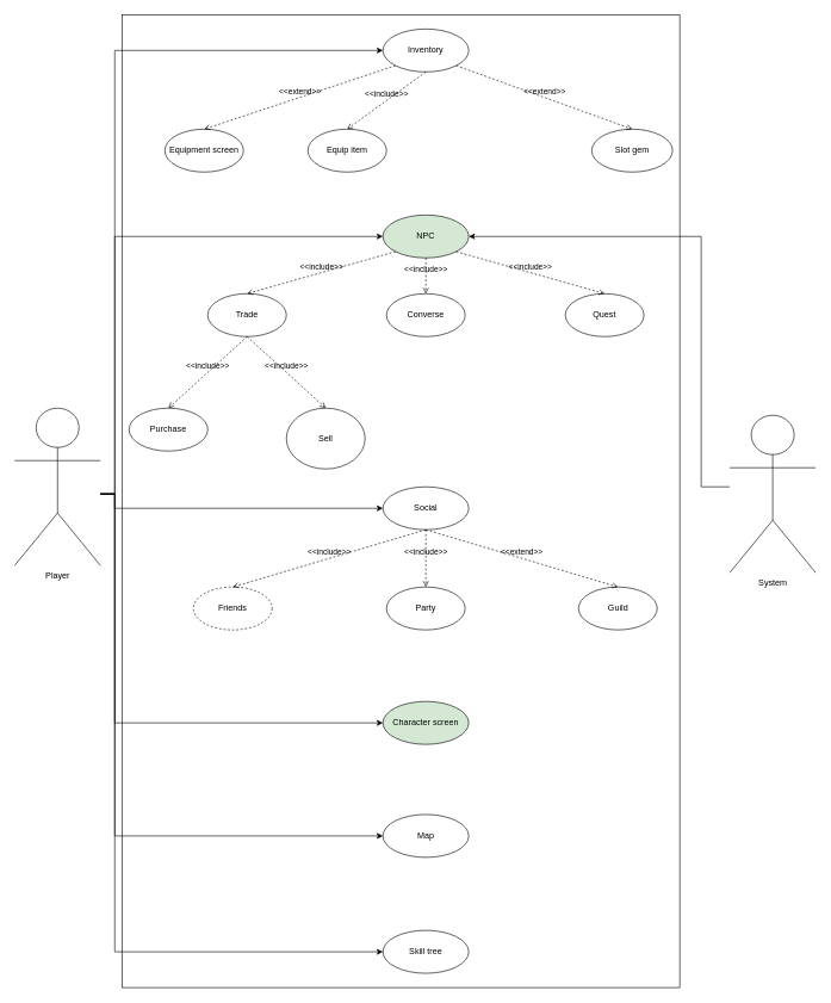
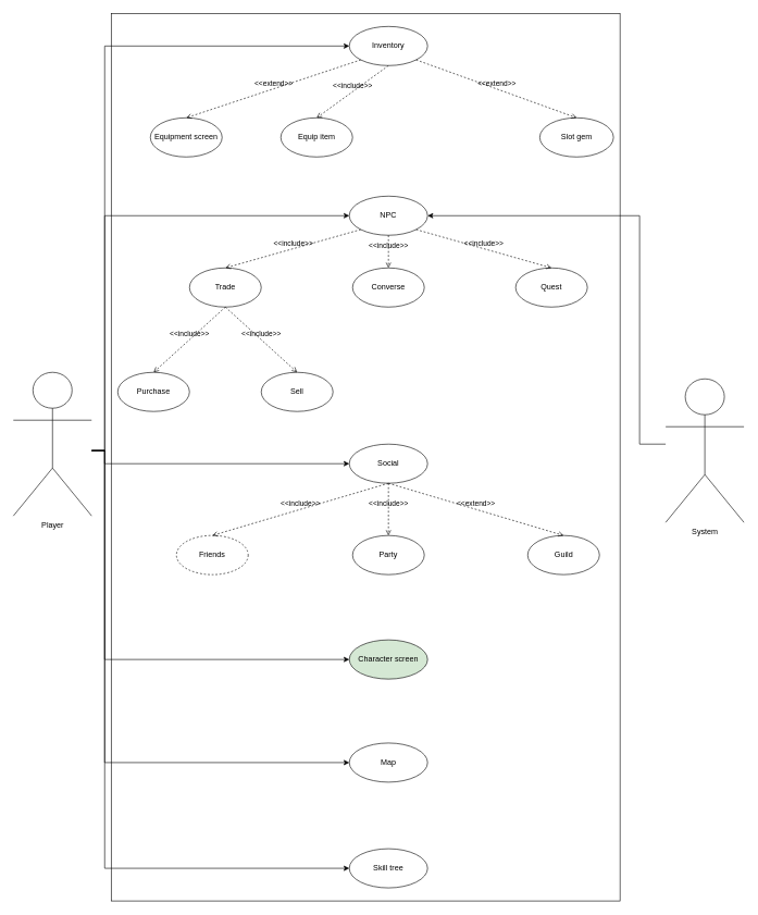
- <mxCell id="15" value="NPC" style="ellipse;whiteSpace=wrap;html=1;fillColor=#d5e8d4;" vertex="1" parent="1"><mxGeometry x="535" y="300" width="120" height="60" as="geometry" /></mxCell>
+ <mxCell id="15" value="NPC" style="ellipse;whiteSpace=wrap;html=1;" vertex="1" parent="1"><mxGeometry x="535" y="300" width="120" height="60" as="geometry" /></mxCell>
- <mxCell id="29" value="Sell" style="ellipse;whiteSpace=wrap;html=1;" vertex="1" parent="1"><mxGeometry x="400" y="570" width="110" height="85" as="geometry" /></mxCell>
+ <mxCell id="29" value="Sell" style="ellipse;whiteSpace=wrap;html=1;" vertex="1" parent="1"><mxGeometry x="400" y="570" width="110" height="60" as="geometry" /></mxCell>
